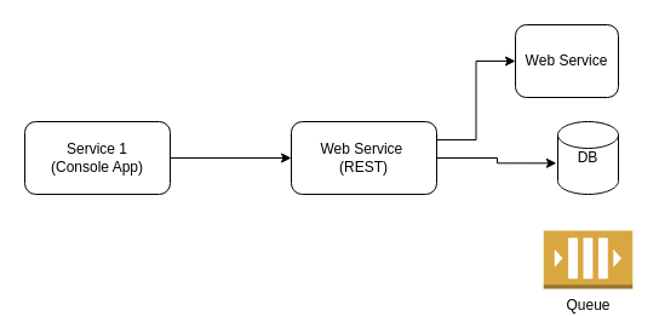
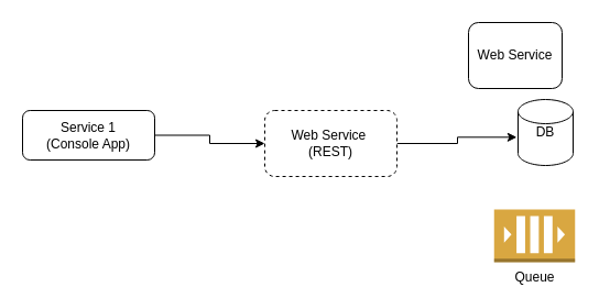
- <mxCell id="4" style="edgeStyle=orthogonalEdgeStyle;rounded=0;orthogonalLoop=1;jettySize=auto;html=1;exitX=1;exitY=0.25;exitDx=0;exitDy=0;entryX=0;entryY=0.5;entryDx=0;entryDy=0;" edge="1" parent="1" source="6" target="8"><mxGeometry relative="1" as="geometry" /></mxCell>
- <mxCell id="3" value="Service 1&lt;br&gt;(Console App)" style="rounded=1;whiteSpace=wrap;html=1;" vertex="1" parent="1"><mxGeometry x="20" y="100" width="120" height="60" as="geometry" /></mxCell>
+ <mxCell id="3" value="Service 1&lt;br&gt;(Console App)" style="rounded=1;whiteSpace=wrap;html=1;" vertex="1" parent="1"><mxGeometry x="20" y="100" width="120" height="45" as="geometry" /></mxCell>
- <mxCell id="6" value="Web Service&amp;nbsp;&lt;br&gt;(REST)" style="rounded=1;whiteSpace=wrap;html=1;" vertex="1" parent="1"><mxGeometry x="240" y="100" width="120" height="60" as="geometry" /></mxCell>
+ <mxCell id="6" value="Web Service&amp;nbsp;&lt;br&gt;(REST)" style="rounded=1;whiteSpace=wrap;html=1;dashed=1;" vertex="1" parent="1"><mxGeometry x="240" y="100" width="120" height="60" as="geometry" /></mxCell>
- <mxCell id="7" value="DB" style="shape=cylinder2;whiteSpace=wrap;html=1;boundedLbl=1;backgroundOutline=1;size=11;" vertex="1" parent="1"><mxGeometry x="460" y="100" width="50" height="60" as="geometry" /></mxCell>
+ <mxCell id="7" value="DB" style="shape=cylinder2;whiteSpace=wrap;html=1;boundedLbl=1;backgroundOutline=1;size=11;" vertex="1" parent="1"><mxGeometry x="470" y="90" width="50" height="60" as="geometry" /></mxCell>
